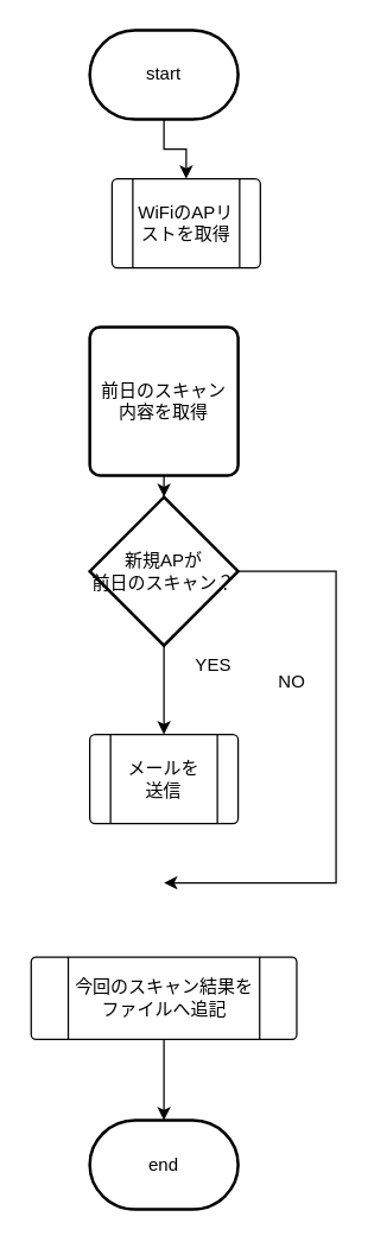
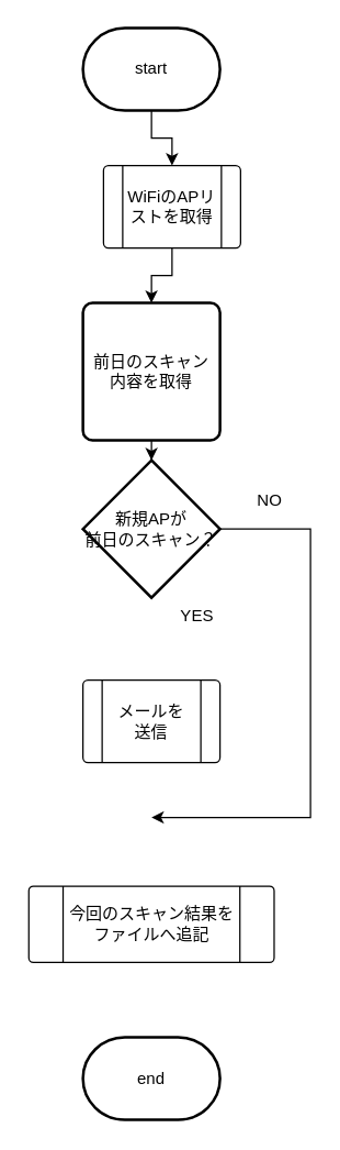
+ <mxCell id="5" value="" style="edgeStyle=orthogonalEdgeStyle;rounded=0;orthogonalLoop=1;jettySize=auto;html=1;" edge="1" parent="1" source="6" target="8"><mxGeometry relative="1" as="geometry" /></mxCell>
- <mxCell id="14" value="NO" style="text;html=1;align=center;verticalAlign=middle;resizable=0;points=[];autosize=1;" vertex="1" parent="1"><mxGeometry x="181" y="448.5" width="30" height="20" as="geometry" /></mxCell>
+ <mxCell id="14" value="NO" style="text;html=1;align=center;verticalAlign=middle;resizable=0;points=[];autosize=1;" vertex="1" parent="1"><mxGeometry x="181" y="353.5" width="30" height="20" as="geometry" /></mxCell>
- <mxCell id="9" value="" style="edgeStyle=orthogonalEdgeStyle;rounded=0;orthogonalLoop=1;jettySize=auto;html=1;" edge="1" parent="1" source="11" target="13"><mxGeometry relative="1" as="geometry" /></mxCell>
- <mxCell id="15" value="" style="edgeStyle=orthogonalEdgeStyle;rounded=0;orthogonalLoop=1;jettySize=auto;html=1;" edge="1" parent="1" source="16" target="4"><mxGeometry relative="1" as="geometry" /></mxCell>
